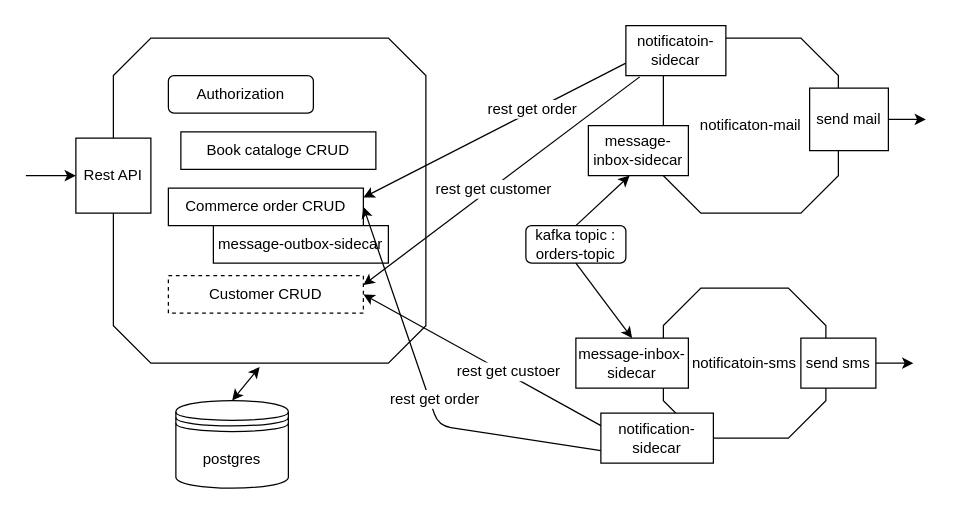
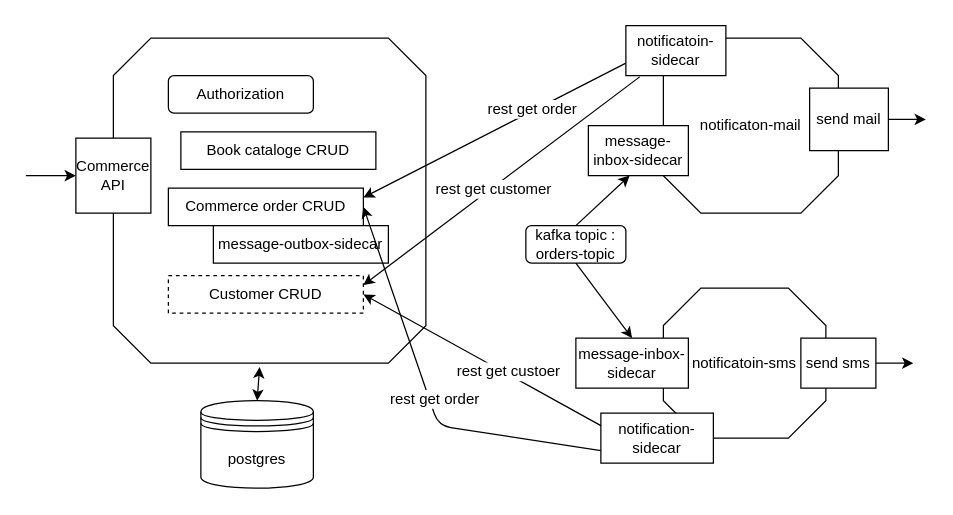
- <mxCell id="9" value="Rest API" style="rounded=0;whiteSpace=wrap;html=1;" parent="1" vertex="1"><mxGeometry x="60" y="110" width="60" height="60" as="geometry" /></mxCell>
+ <mxCell id="9" value="Commerce API" style="rounded=0;whiteSpace=wrap;html=1;" parent="1" vertex="1"><mxGeometry x="60" y="110" width="60" height="60" as="geometry" /></mxCell>
- <mxCell id="12" value="postgres" style="shape=datastore;whiteSpace=wrap;html=1;" parent="1" vertex="1"><mxGeometry x="140" y="320" width="90" height="70" as="geometry" /></mxCell>
+ <mxCell id="12" value="postgres" style="shape=datastore;whiteSpace=wrap;html=1;" parent="1" vertex="1"><mxGeometry x="160" y="320" width="90" height="70" as="geometry" /></mxCell>
